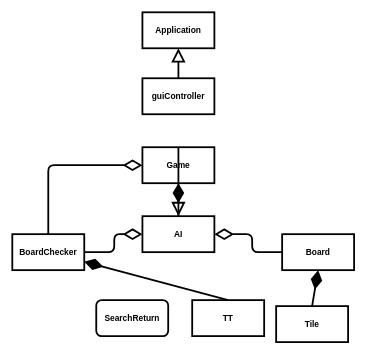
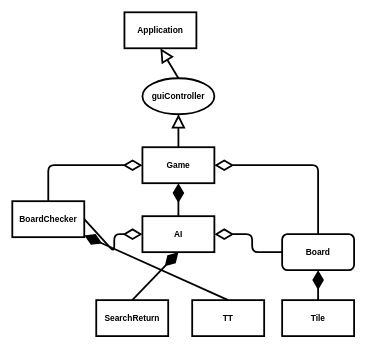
- <mxCell id="2" value="Application" style="rounded=0;whiteSpace=wrap;html=1;strokeWidth=3;fontStyle=1;fontSize=14;" vertex="1" parent="1"><mxGeometry x="237" y="20" width="120" height="60" as="geometry" /></mxCell>
+ <mxCell id="2" value="Application" style="rounded=0;whiteSpace=wrap;html=1;strokeWidth=3;fontStyle=1;fontSize=14;" vertex="1" parent="1"><mxGeometry x="207" y="20" width="120" height="60" as="geometry" /></mxCell>
- <mxCell id="3" value="guiController" style="rounded=0;whiteSpace=wrap;html=1;strokeWidth=3;fontStyle=1;fontSize=14;" vertex="1" parent="1"><mxGeometry x="237" y="130" width="120" height="60" as="geometry" /></mxCell>
+ <mxCell id="3" value="guiController" style="ellipse;whiteSpace=wrap;html=1;strokeWidth=3;fontStyle=1;fontSize=14;" vertex="1" parent="1"><mxGeometry x="237" y="130" width="120" height="60" as="geometry" /></mxCell>
- <mxCell id="12" value="" style="endArrow=block;endSize=16;endFill=0;html=1;fillColor=#000000;gradientColor=none;exitX=0.5;exitY=0;exitDx=0;exitDy=0;strokeWidth=3;" edge="1" parent="1" source="4" target="6"><mxGeometry width="160" relative="1" as="geometry"><mxPoint x="460" y="215" as="sourcePoint" /><mxPoint x="460" y="165" as="targetPoint" /></mxGeometry></mxCell>
+ <mxCell id="12" value="" style="endArrow=block;endSize=16;endFill=0;html=1;fillColor=#000000;gradientColor=none;exitX=0.5;exitY=0;exitDx=0;exitDy=0;entryX=0.5;entryY=1;entryDx=0;entryDy=0;strokeWidth=3;" edge="1" parent="1" source="4" target="3"><mxGeometry width="160" relative="1" as="geometry"><mxPoint x="460" y="215" as="sourcePoint" /><mxPoint x="460" y="165" as="targetPoint" /></mxGeometry></mxCell>
+ <mxCell id="13" value="" style="endArrow=diamondThin;endFill=0;endSize=24;html=1;fillColor=#000000;gradientColor=none;entryX=1;entryY=0.5;entryDx=0;entryDy=0;exitX=0.5;exitY=0;exitDx=0;exitDy=0;strokeWidth=3;" edge="1" parent="1" source="5" target="4"><mxGeometry width="160" relative="1" as="geometry"><mxPoint x="120" y="340" as="sourcePoint" /><mxPoint x="280" y="340" as="targetPoint" /><Array as="points"><mxPoint x="530" y="275" /></Array></mxGeometry></mxCell>
- <mxCell id="10" value="BoardChecker" style="rounded=0;whiteSpace=wrap;html=1;strokeWidth=3;fontStyle=1;fontSize=14;" vertex="1" parent="1"><mxGeometry x="20" y="390" width="120" height="60" as="geometry" /></mxCell>
+ <mxCell id="10" value="BoardChecker" style="rounded=0;whiteSpace=wrap;html=1;strokeWidth=3;fontStyle=1;fontSize=14;" vertex="1" parent="1"><mxGeometry x="20" y="335" width="120" height="60" as="geometry" /></mxCell>
- <mxCell id="5" value="Board" style="rounded=0;whiteSpace=wrap;html=1;strokeWidth=3;fontStyle=1;fontSize=14;" vertex="1" parent="1"><mxGeometry x="470" y="390" width="120" height="60" as="geometry" /></mxCell>
+ <mxCell id="5" value="Board" style="whiteSpace=wrap;html=1;strokeWidth=3;fontStyle=1;fontSize=14;rounded=1;" vertex="1" parent="1"><mxGeometry x="470" y="390" width="120" height="60" as="geometry" /></mxCell>
+ <mxCell id="15" value="" style="endArrow=diamondThin;endFill=1;endSize=24;html=1;fillColor=#000000;gradientColor=none;entryX=0.5;entryY=1;entryDx=0;entryDy=0;exitX=0.5;exitY=0;exitDx=0;exitDy=0;strokeWidth=3;" edge="1" parent="1" source="9" target="6"><mxGeometry width="160" relative="1" as="geometry"><mxPoint x="40" y="500" as="sourcePoint" /><mxPoint x="150" y="440" as="targetPoint" /></mxGeometry></mxCell>
- <mxCell id="9" value="SearchReturn" style="whiteSpace=wrap;html=1;strokeWidth=3;fontStyle=1;fontSize=14;rounded=1;" vertex="1" parent="1"><mxGeometry x="160" y="500" width="120" height="60" as="geometry" /></mxCell>
+ <mxCell id="9" value="SearchReturn" style="rounded=0;whiteSpace=wrap;html=1;strokeWidth=3;fontStyle=1;fontSize=14;" vertex="1" parent="1"><mxGeometry x="160" y="500" width="120" height="60" as="geometry" /></mxCell>
- <mxCell id="7" value="Tile" style="rounded=0;whiteSpace=wrap;html=1;strokeWidth=3;fontStyle=1;fontSize=14;" vertex="1" parent="1"><mxGeometry x="460" y="510" width="120" height="60" as="geometry" /></mxCell>
+ <mxCell id="7" value="Tile" style="rounded=0;whiteSpace=wrap;html=1;strokeWidth=3;fontStyle=1;fontSize=14;" vertex="1" parent="1"><mxGeometry x="470" y="500" width="120" height="60" as="geometry" /></mxCell>
